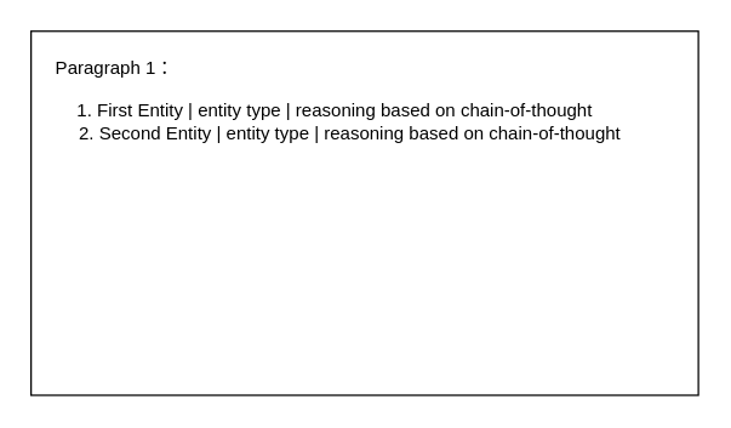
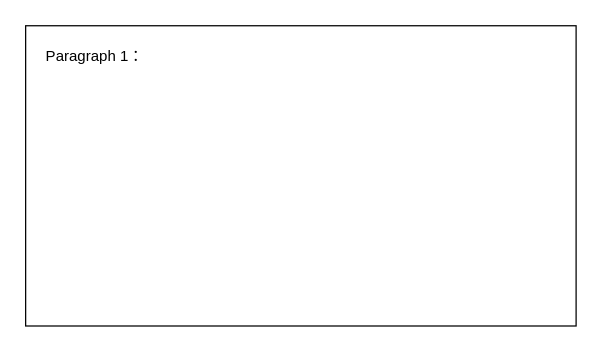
- <mxCell id="4" value="&lt;div&gt;1. First Entity | entity type | reasoning based on chain-of-thought&lt;/div&gt;&lt;div&gt;&amp;nbsp; &amp;nbsp; &amp;nbsp; 2. Second Entity | entity type | reasoning based on chain-of-thought&lt;/div&gt;" style="text;html=1;align=center;verticalAlign=middle;resizable=0;points=[];autosize=1;strokeColor=none;fillColor=none;" vertex="1" parent="1"><mxGeometry x="20" y="60" width="400" height="40" as="geometry" /></mxCell>
